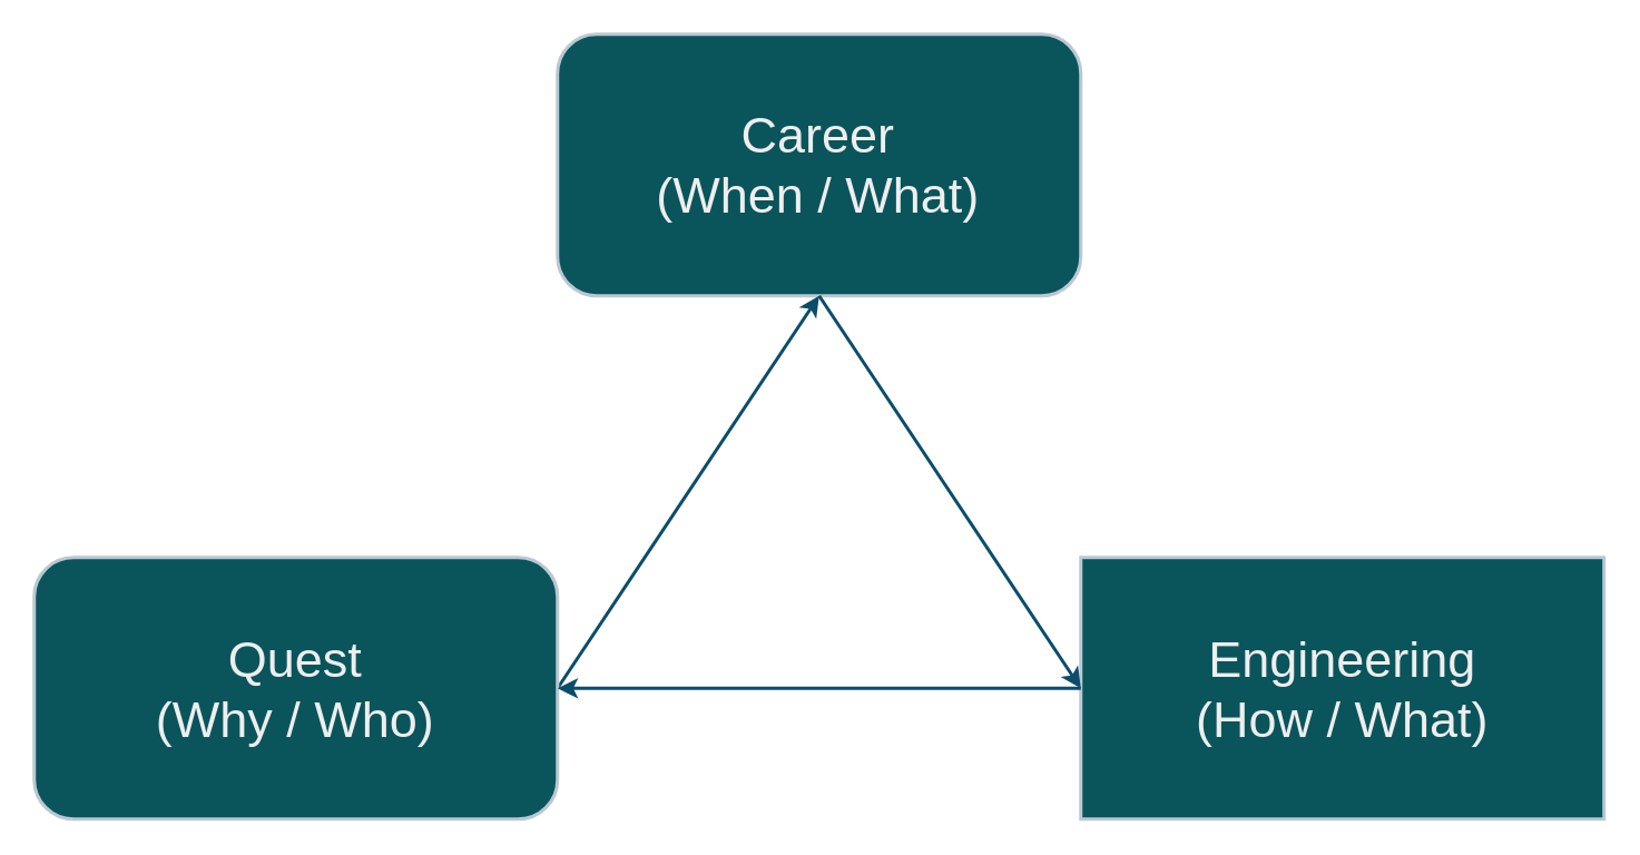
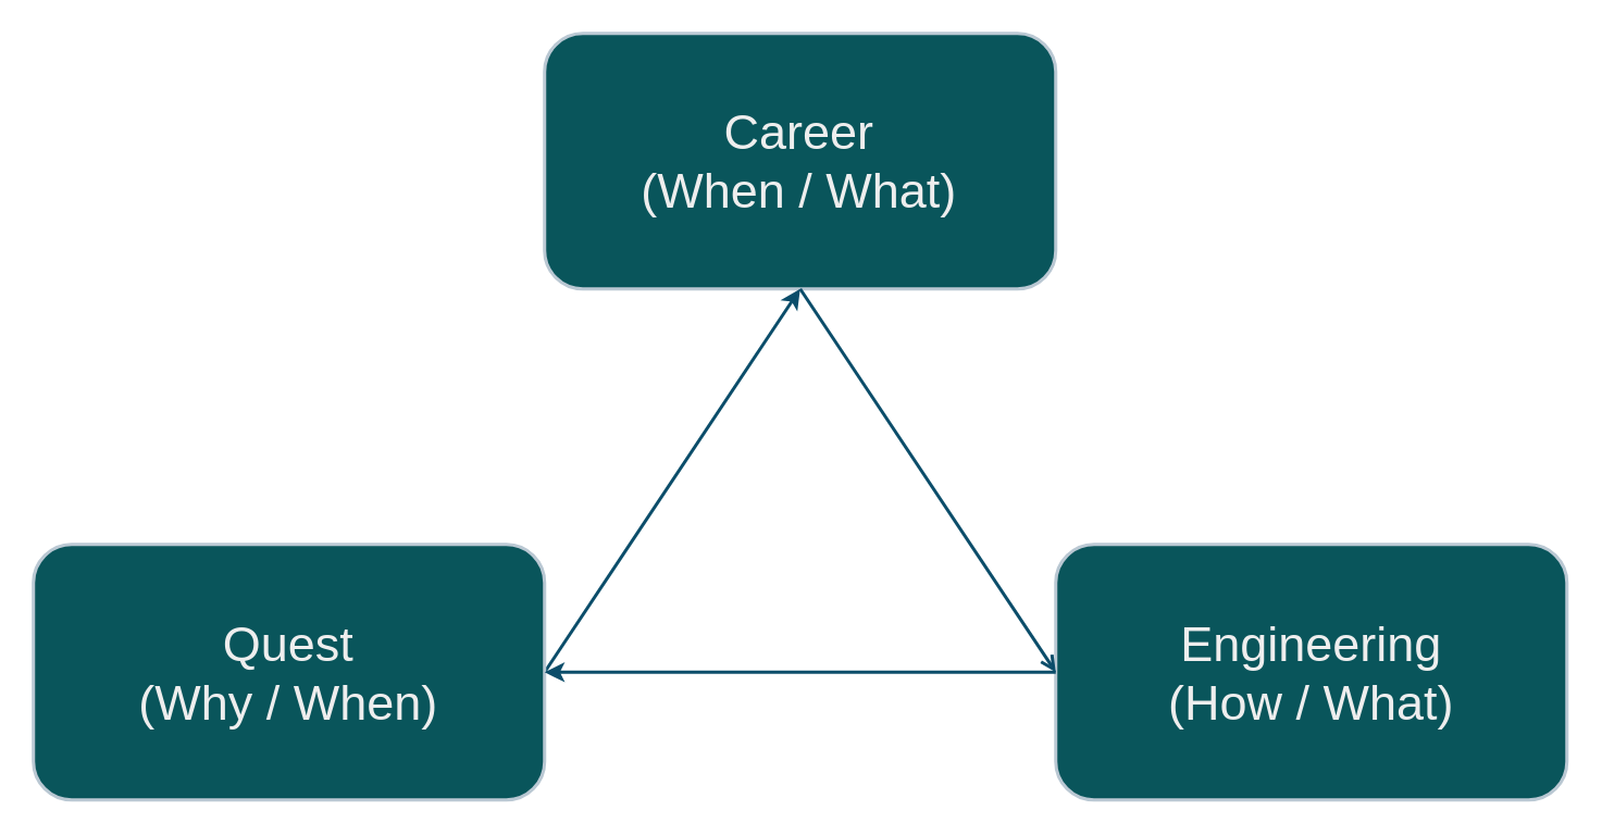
- <mxCell id="5" style="edgeStyle=none;orthogonalLoop=1;jettySize=auto;html=1;exitX=0.5;exitY=1;exitDx=0;exitDy=0;entryX=0;entryY=0.5;entryDx=0;entryDy=0;strokeColor=#0B4D6A;strokeWidth=2;" parent="2" source="3" target="4" edge="1"><mxGeometry relative="1" as="geometry" /></mxCell>
+ <mxCell id="5" style="edgeStyle=none;orthogonalLoop=1;jettySize=auto;html=1;exitX=0.5;exitY=1;exitDx=0;exitDy=0;entryX=0;entryY=0.5;entryDx=0;entryDy=0;strokeColor=#0B4D6A;strokeWidth=2;endArrow=open;" parent="2" source="3" target="4" edge="1"><mxGeometry relative="1" as="geometry" /></mxCell>
- <mxCell id="4" value="&lt;span style=&quot;font-size: 30px&quot;&gt;Engineering&lt;br&gt;&lt;/span&gt;&lt;span style=&quot;font-size: 30px&quot;&gt;(How / What)&lt;/span&gt;&lt;span style=&quot;font-size: 30px&quot;&gt;&lt;br&gt;&lt;/span&gt;" style="whiteSpace=wrap;html=1;fillColor=#09555B;strokeColor=#BAC8D3;fontColor=#EEEEEE;strokeWidth=2;rounded=0;" parent="2" vertex="1"><mxGeometry x="626.667" y="313.333" width="313.333" height="156.667" as="geometry" /></mxCell>
+ <mxCell id="4" value="&lt;span style=&quot;font-size: 30px&quot;&gt;Engineering&lt;br&gt;&lt;/span&gt;&lt;span style=&quot;font-size: 30px&quot;&gt;(How / What)&lt;/span&gt;&lt;span style=&quot;font-size: 30px&quot;&gt;&lt;br&gt;&lt;/span&gt;" style="whiteSpace=wrap;html=1;rounded=1;fillColor=#09555B;strokeColor=#BAC8D3;fontColor=#EEEEEE;strokeWidth=2;" parent="2" vertex="1"><mxGeometry x="626.667" y="313.333" width="313.333" height="156.667" as="geometry" /></mxCell>
- <mxCell id="7" value="&lt;span style=&quot;font-size: 30px&quot;&gt;Quest&lt;br&gt;&lt;/span&gt;&lt;span style=&quot;font-size: 30px&quot;&gt;(Why / Who)&lt;/span&gt;&lt;span style=&quot;font-size: 30px&quot;&gt;&lt;br&gt;&lt;/span&gt;" style="whiteSpace=wrap;html=1;rounded=1;fillColor=#09555B;strokeColor=#BAC8D3;fontColor=#EEEEEE;strokeWidth=2;" parent="2" vertex="1"><mxGeometry y="313.333" width="313.333" height="156.667" as="geometry" /></mxCell>
+ <mxCell id="7" value="&lt;span style=&quot;font-size: 30px&quot;&gt;Quest&lt;br&gt;&lt;/span&gt;&lt;span style=&quot;font-size: 30px&quot;&gt;(Why / When)&lt;/span&gt;&lt;span style=&quot;font-size: 30px&quot;&gt;&lt;br&gt;&lt;/span&gt;" style="whiteSpace=wrap;html=1;rounded=1;fillColor=#09555B;strokeColor=#BAC8D3;fontColor=#EEEEEE;strokeWidth=2;" parent="2" vertex="1"><mxGeometry y="313.333" width="313.333" height="156.667" as="geometry" /></mxCell>
